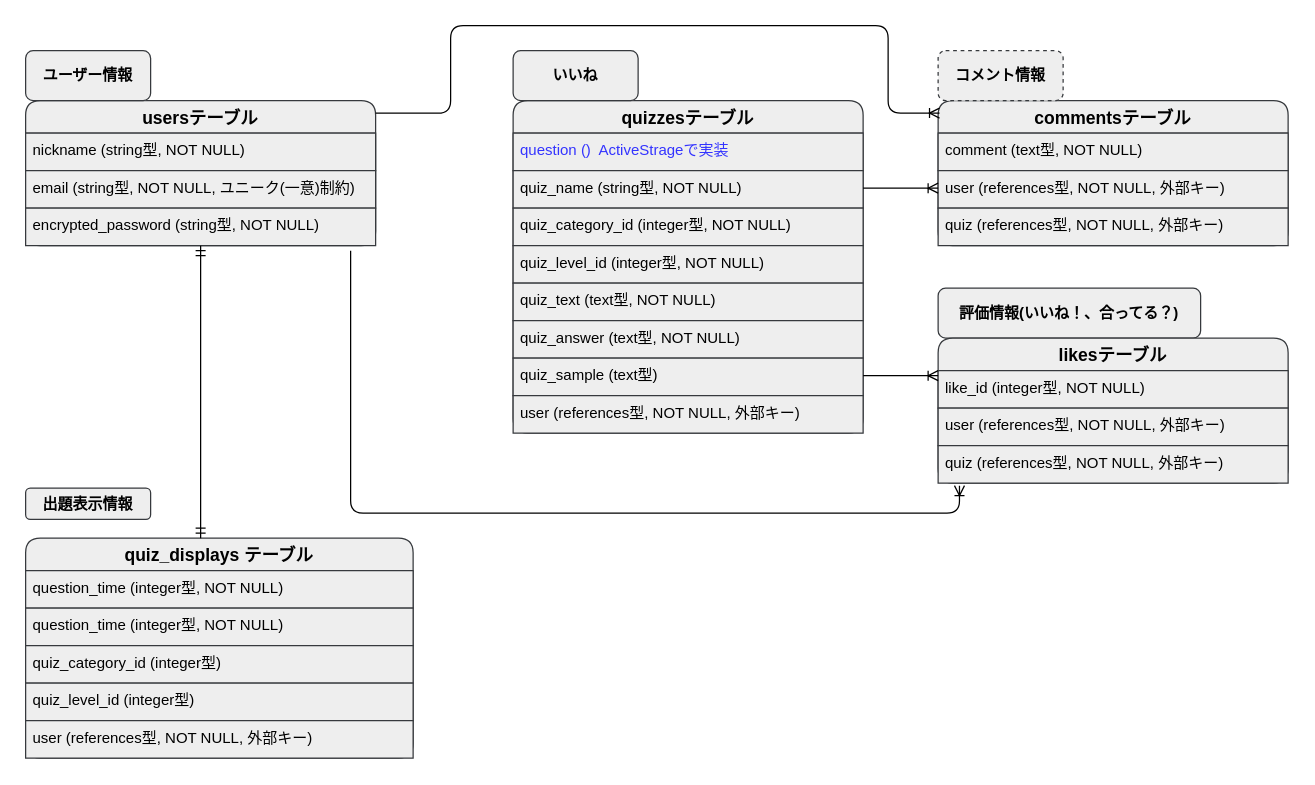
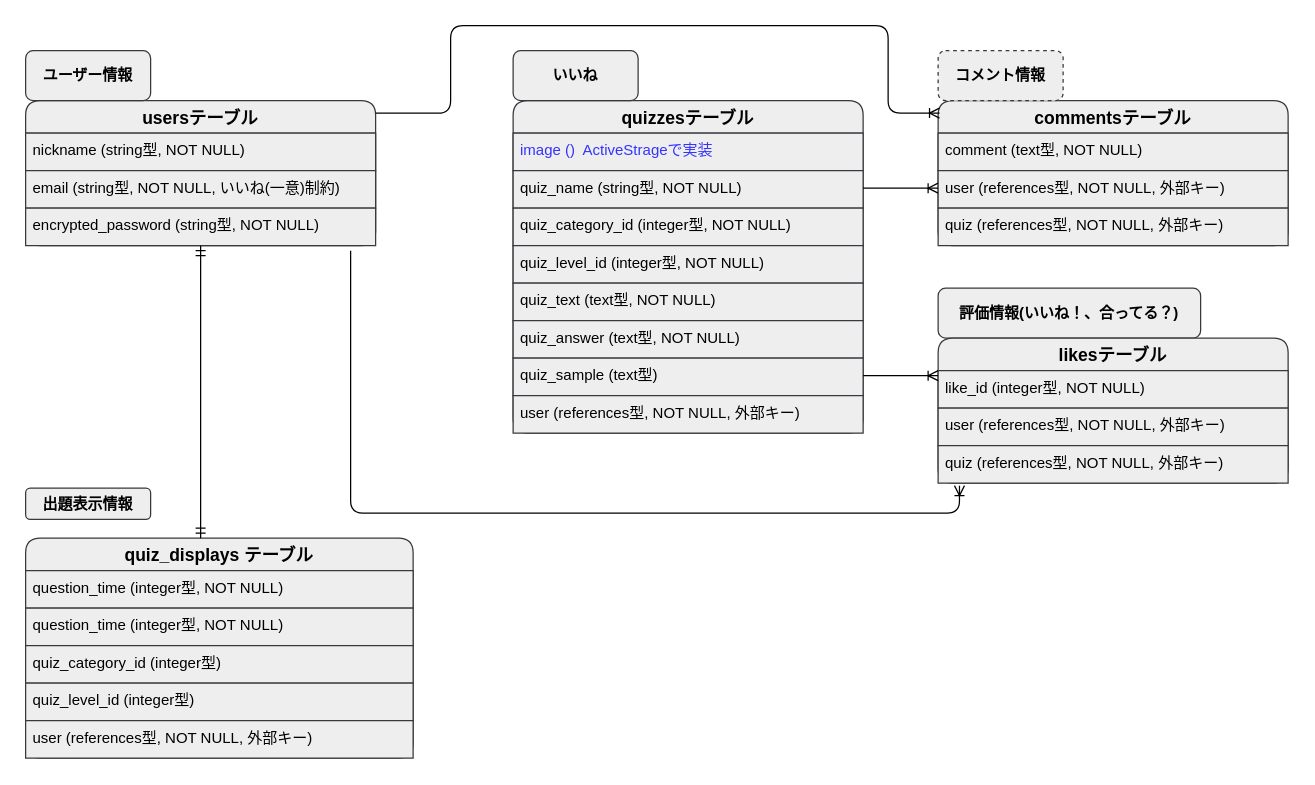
- <mxCell id="8" value="question ()  ActiveStrageで実装" style="text;strokeColor=#36393d;fillColor=#eeeeee;spacingLeft=4;spacingRight=4;overflow=hidden;rotatable=0;points=[[0,0.5],[1,0.5]];portConstraint=eastwest;fontSize=12;fontColor=#3333FF;" parent="7" vertex="1"><mxGeometry y="26" width="280" height="30" as="geometry" /></mxCell>
+ <mxCell id="8" value="image ()  ActiveStrageで実装" style="text;strokeColor=#36393d;fillColor=#eeeeee;spacingLeft=4;spacingRight=4;overflow=hidden;rotatable=0;points=[[0,0.5],[1,0.5]];portConstraint=eastwest;fontSize=12;fontColor=#3333FF;" parent="7" vertex="1"><mxGeometry y="26" width="280" height="30" as="geometry" /></mxCell>
- <mxCell id="4" value="email (string型, NOT NULL, ユニーク(一意)制約)" style="text;strokeColor=#36393d;fillColor=#eeeeee;spacingLeft=4;spacingRight=4;overflow=hidden;rotatable=0;points=[[0,0.5],[1,0.5]];portConstraint=eastwest;fontSize=12;fontColor=#000000;" parent="2" vertex="1"><mxGeometry y="56" width="280" height="30" as="geometry" /></mxCell>
+ <mxCell id="4" value="email (string型, NOT NULL, いいね(一意)制約)" style="text;strokeColor=#36393d;fillColor=#eeeeee;spacingLeft=4;spacingRight=4;overflow=hidden;rotatable=0;points=[[0,0.5],[1,0.5]];portConstraint=eastwest;fontSize=12;fontColor=#000000;" parent="2" vertex="1"><mxGeometry y="56" width="280" height="30" as="geometry" /></mxCell>
